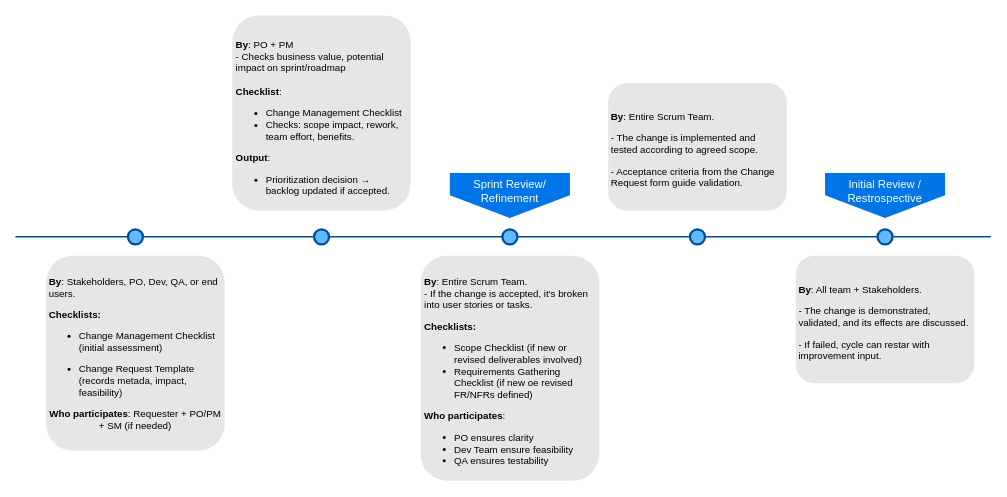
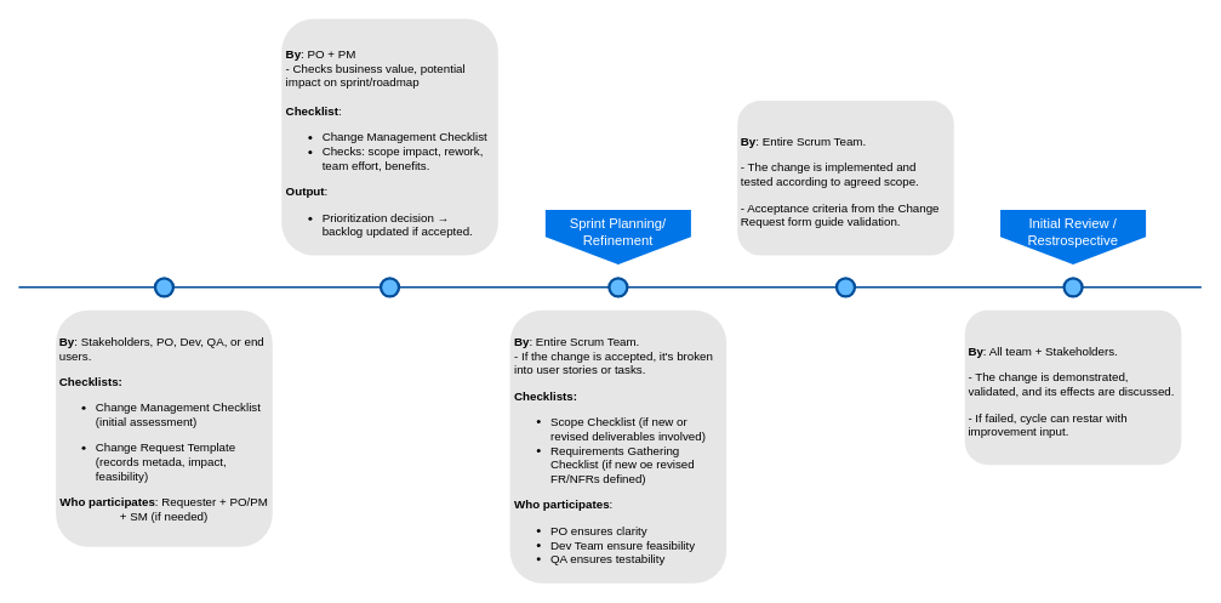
- <mxCell id="3" value="&lt;span&gt;Sprint Review/ Refinement&lt;/span&gt;" style="shape=offPageConnector;whiteSpace=wrap;html=1;fillColor=#0075E8;fontSize=15;fontColor=#FFFFFF;size=0.509;verticalAlign=top;strokeColor=none;" parent="1" vertex="1"><mxGeometry x="599" y="230" width="160" height="60" as="geometry" /></mxCell>
+ <mxCell id="3" value="&lt;span&gt;Sprint Planning/ Refinement&lt;/span&gt;" style="shape=offPageConnector;whiteSpace=wrap;html=1;fillColor=#0075E8;fontSize=15;fontColor=#FFFFFF;size=0.509;verticalAlign=top;strokeColor=none;" parent="1" vertex="1"><mxGeometry x="599" y="230" width="160" height="60" as="geometry" /></mxCell>
